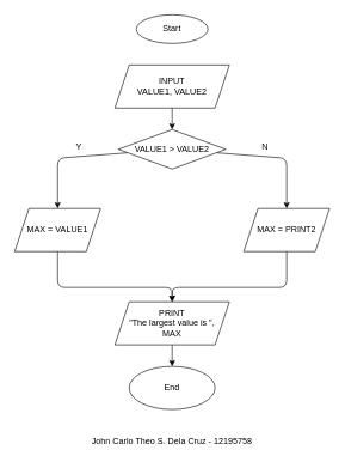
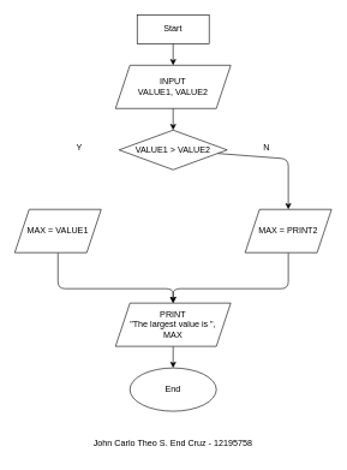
- <mxCell id="3" value="Start" style="ellipse;whiteSpace=wrap;html=1;" vertex="1" parent="1"><mxGeometry x="190" y="20" width="100" height="40" as="geometry" /></mxCell>
+ <mxCell id="3" value="Start" style="whiteSpace=wrap;html=1;rounded=0;" vertex="1" parent="1"><mxGeometry x="190" y="20" width="100" height="40" as="geometry" /></mxCell>
+ <mxCell id="2" value="" style="edgeStyle=none;html=1;" edge="1" parent="1" source="3" target="4"><mxGeometry relative="1" as="geometry" /></mxCell>
- <mxCell id="6" style="edgeStyle=none;html=1;entryX=0.5;entryY=0;entryDx=0;entryDy=0;" edge="1" parent="1" source="8" target="12"><mxGeometry relative="1" as="geometry"><Array as="points"><mxPoint x="80" y="220" /></Array></mxGeometry></mxCell>
- <mxCell id="15" value="John Carlo Theo S. Dela Cruz - 12195758" style="text;html=1;strokeColor=none;fillColor=none;align=center;verticalAlign=middle;whiteSpace=wrap;rounded=0;" vertex="1" parent="1"><mxGeometry x="100" y="600" width="280" height="30" as="geometry" /></mxCell>
+ <mxCell id="15" value="John Carlo Theo S. End Cruz - 12195758" style="text;html=1;strokeColor=none;fillColor=none;align=center;verticalAlign=middle;whiteSpace=wrap;rounded=0;" vertex="1" parent="1"><mxGeometry x="100" y="600" width="280" height="30" as="geometry" /></mxCell>
